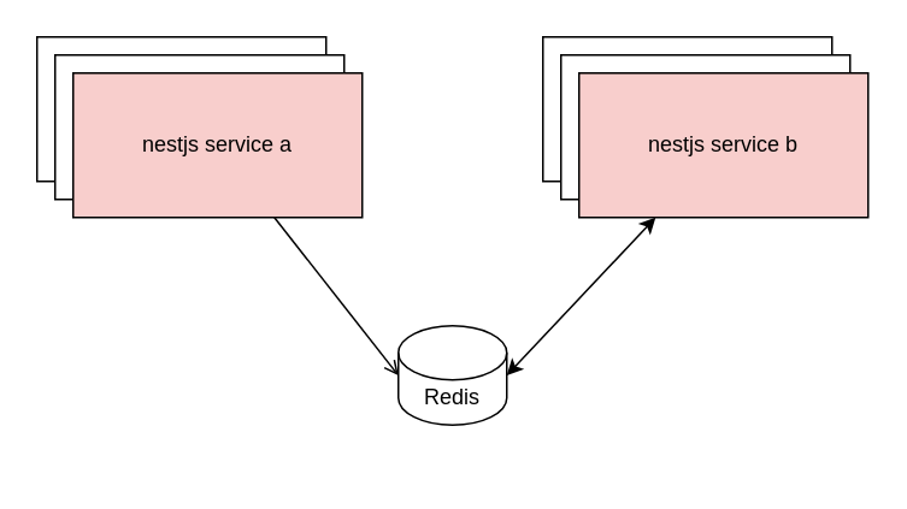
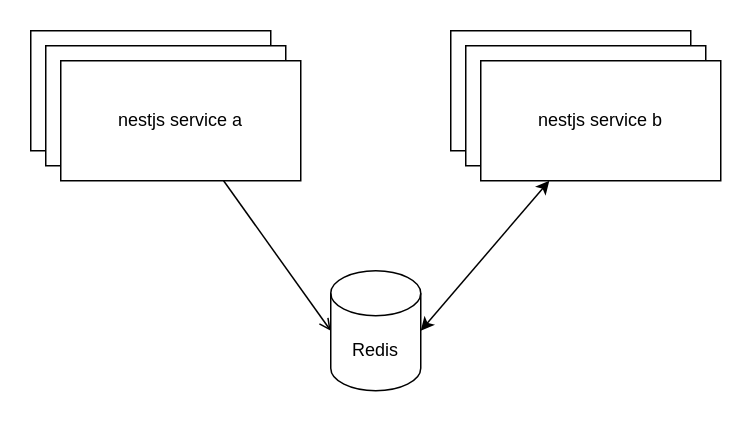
- <mxCell id="5" value="nestjs service a" style="rounded=0;whiteSpace=wrap;html=1;fillColor=#f8cecc;" vertex="1" parent="1"><mxGeometry x="40" y="40" width="160" height="80" as="geometry" /></mxCell>
+ <mxCell id="5" value="nestjs service a" style="rounded=0;whiteSpace=wrap;html=1;" vertex="1" parent="1"><mxGeometry x="40" y="40" width="160" height="80" as="geometry" /></mxCell>
- <mxCell id="9" value="nestjs service b" style="rounded=0;whiteSpace=wrap;html=1;fillColor=#f8cecc;" vertex="1" parent="1"><mxGeometry x="320" y="40" width="160" height="80" as="geometry" /></mxCell>
+ <mxCell id="9" value="nestjs service b" style="rounded=0;whiteSpace=wrap;html=1;" vertex="1" parent="1"><mxGeometry x="320" y="40" width="160" height="80" as="geometry" /></mxCell>
- <mxCell id="10" value="Redis" style="shape=cylinder3;whiteSpace=wrap;html=1;boundedLbl=1;backgroundOutline=1;size=15;" vertex="1" parent="1"><mxGeometry x="220" y="180" width="60" height="55" as="geometry" /></mxCell>
+ <mxCell id="10" value="Redis" style="shape=cylinder3;whiteSpace=wrap;html=1;boundedLbl=1;backgroundOutline=1;size=15;" vertex="1" parent="1"><mxGeometry x="220" y="180" width="60" height="80" as="geometry" /></mxCell>
